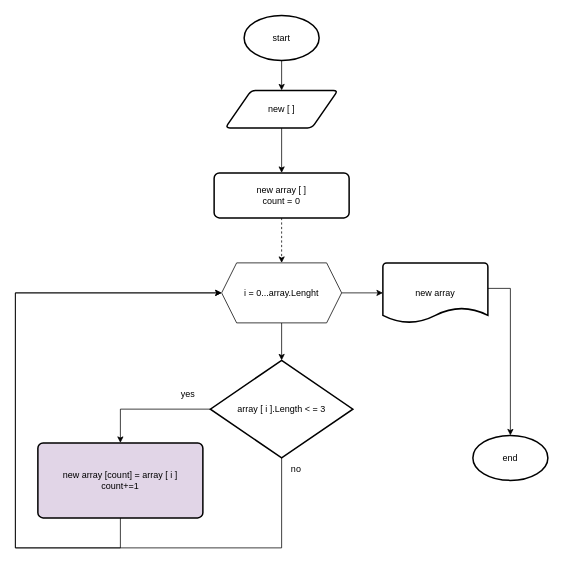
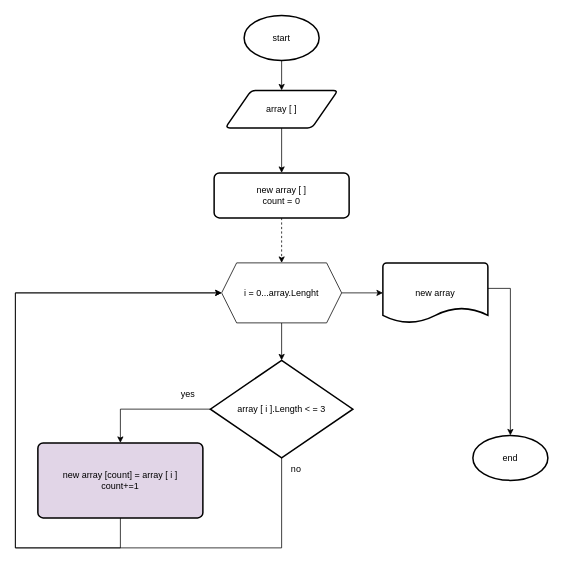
- <mxCell id="5" value="new [ ]" style="shape=parallelogram;html=1;strokeWidth=2;perimeter=parallelogramPerimeter;whiteSpace=wrap;rounded=1;arcSize=12;size=0.23;" vertex="1" parent="1"><mxGeometry x="300" y="120" width="150" height="50" as="geometry" /></mxCell>
+ <mxCell id="5" value="array [ ]" style="shape=parallelogram;html=1;strokeWidth=2;perimeter=parallelogramPerimeter;whiteSpace=wrap;rounded=1;arcSize=12;size=0.23;" vertex="1" parent="1"><mxGeometry x="300" y="120" width="150" height="50" as="geometry" /></mxCell>
